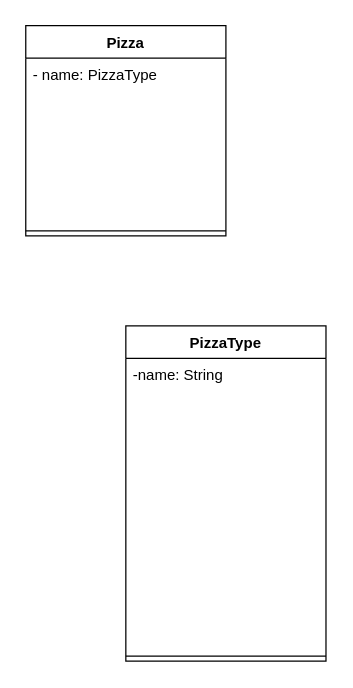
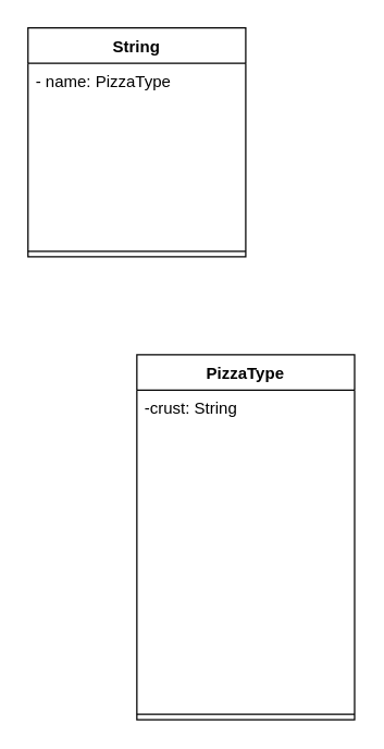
- <mxCell id="2" value="Pizza" style="swimlane;fontStyle=1;align=center;verticalAlign=top;childLayout=stackLayout;horizontal=1;startSize=26;horizontalStack=0;resizeParent=1;resizeParentMax=0;resizeLast=0;collapsible=1;marginBottom=0;" vertex="1" parent="1"><mxGeometry x="20" y="20" width="160" height="168" as="geometry" /></mxCell>
+ <mxCell id="2" value="String" style="swimlane;fontStyle=1;align=center;verticalAlign=top;childLayout=stackLayout;horizontal=1;startSize=26;horizontalStack=0;resizeParent=1;resizeParentMax=0;resizeLast=0;collapsible=1;marginBottom=0;" vertex="1" parent="1"><mxGeometry x="20" y="20" width="160" height="168" as="geometry" /></mxCell>
- <mxCell id="6" value="-name: String&#10;" style="text;strokeColor=none;fillColor=none;align=left;verticalAlign=top;spacingLeft=4;spacingRight=4;overflow=hidden;rotatable=0;points=[[0,0.5],[1,0.5]];portConstraint=eastwest;" vertex="1" parent="5"><mxGeometry y="26" width="160" height="234" as="geometry" /></mxCell>
+ <mxCell id="6" value="-crust: String&#10;" style="text;strokeColor=none;fillColor=none;align=left;verticalAlign=top;spacingLeft=4;spacingRight=4;overflow=hidden;rotatable=0;points=[[0,0.5],[1,0.5]];portConstraint=eastwest;" vertex="1" parent="5"><mxGeometry y="26" width="160" height="234" as="geometry" /></mxCell>
